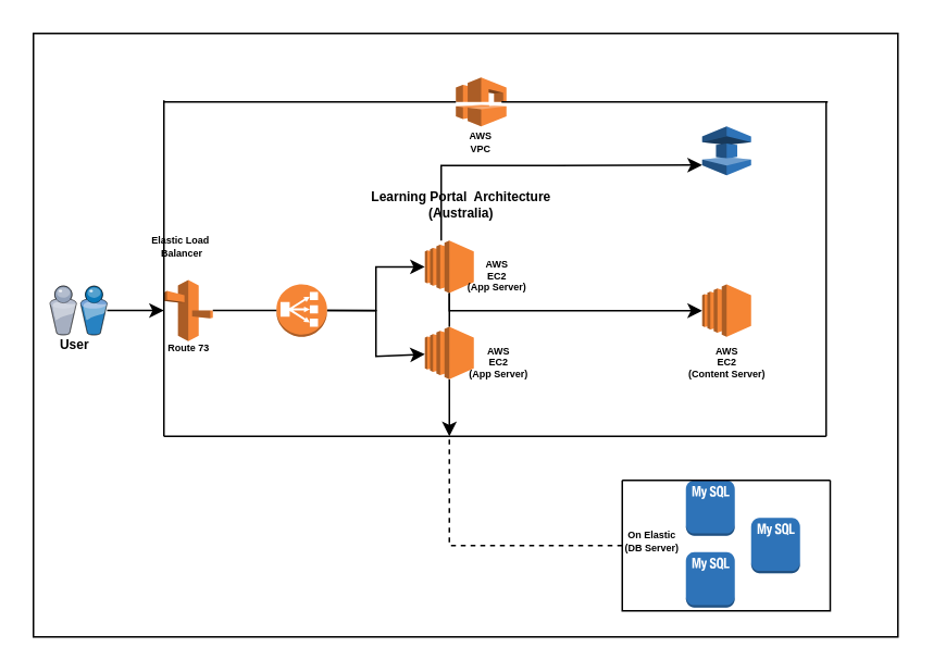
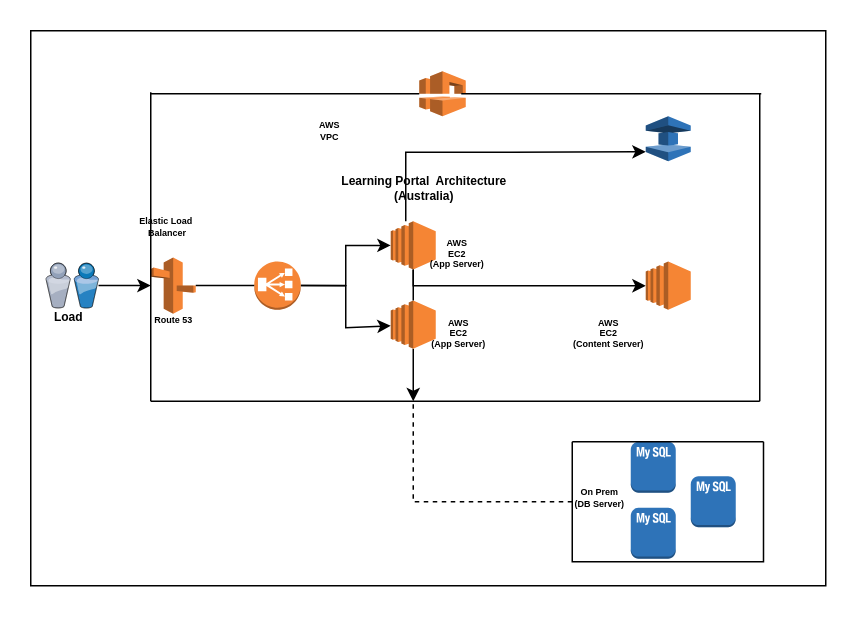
- <mxCell id="21" value="&lt;b&gt;&lt;font style=&quot;font-size: 6px&quot;&gt;AWS&lt;br&gt;VPC&lt;/font&gt;&lt;/b&gt;" style="text;html=1;align=center;verticalAlign=middle;resizable=0;points=[];autosize=1;strokeColor=none;fillColor=none;fontSize=4;" parent="1" vertex="1"><mxGeometry x="279" y="77" width="30" height="20" as="geometry" /></mxCell>
+ <mxCell id="21" value="&lt;b&gt;&lt;font style=&quot;font-size: 6px&quot;&gt;AWS&lt;br&gt;VPC&lt;/font&gt;&lt;/b&gt;" style="text;html=1;align=center;verticalAlign=middle;resizable=0;points=[];autosize=1;strokeColor=none;fillColor=none;fontSize=4;" parent="1" vertex="1"><mxGeometry x="204" y="77" width="30" height="20" as="geometry" /></mxCell>
- <mxCell id="15" value="&lt;font style=&quot;font-size: 8px&quot;&gt;&lt;b&gt;User&lt;/b&gt;&lt;/font&gt;" style="text;html=1;align=center;verticalAlign=middle;resizable=0;points=[];autosize=1;strokeColor=none;fillColor=none;" parent="1" vertex="1"><mxGeometry x="30" y="200" width="30" height="20" as="geometry" /></mxCell>
+ <mxCell id="15" value="&lt;font style=&quot;font-size: 8px&quot;&gt;&lt;b&gt;Load&lt;/b&gt;&lt;/font&gt;" style="text;html=1;align=center;verticalAlign=middle;resizable=0;points=[];autosize=1;strokeColor=none;fillColor=none;" parent="1" vertex="1"><mxGeometry x="30" y="200" width="30" height="20" as="geometry" /></mxCell>
- <mxCell id="17" value="&lt;b&gt;&lt;font style=&quot;font-size: 6px&quot;&gt;Route 73&lt;/font&gt;&lt;/b&gt;" style="text;html=1;align=center;verticalAlign=middle;resizable=0;points=[];autosize=1;strokeColor=none;fillColor=none;fontSize=4;" parent="1" vertex="1"><mxGeometry x="95" y="207.94" width="40" height="10" as="geometry" /></mxCell>
+ <mxCell id="17" value="&lt;b&gt;&lt;font style=&quot;font-size: 6px&quot;&gt;Route 53&lt;/font&gt;&lt;/b&gt;" style="text;html=1;align=center;verticalAlign=middle;resizable=0;points=[];autosize=1;strokeColor=none;fillColor=none;fontSize=4;" parent="1" vertex="1"><mxGeometry x="95" y="207.94" width="40" height="10" as="geometry" /></mxCell>
- <mxCell id="18" value="&lt;b&gt;&lt;font style=&quot;font-size: 6px&quot;&gt;AWS&lt;br&gt;EC2&lt;br&gt;(Content Server)&lt;/font&gt;&lt;/b&gt;" style="text;html=1;align=center;verticalAlign=middle;resizable=0;points=[];autosize=1;strokeColor=none;fillColor=none;fontSize=4;" parent="1" vertex="1"><mxGeometry x="415" y="212" width="60" height="20" as="geometry" /></mxCell>
+ <mxCell id="18" value="&lt;b&gt;&lt;font style=&quot;font-size: 6px&quot;&gt;AWS&lt;br&gt;EC2&lt;br&gt;(Content Server)&lt;/font&gt;&lt;/b&gt;" style="text;html=1;align=center;verticalAlign=middle;resizable=0;points=[];autosize=1;strokeColor=none;fillColor=none;fontSize=4;" parent="1" vertex="1"><mxGeometry x="375" y="212" width="60" height="20" as="geometry" /></mxCell>
- <mxCell id="34" value="&lt;b&gt;&lt;font style=&quot;font-size: 6px&quot;&gt;On Elastic&lt;br&gt;(DB Server)&lt;/font&gt;&lt;/b&gt;" style="text;html=1;align=center;verticalAlign=middle;resizable=0;points=[];autosize=1;strokeColor=none;fillColor=none;fontSize=4;" parent="32" vertex="1"><mxGeometry x="-7" y="28" width="50" height="20" as="geometry" /></mxCell>
+ <mxCell id="34" value="&lt;b&gt;&lt;font style=&quot;font-size: 6px&quot;&gt;On Prem&lt;br&gt;(DB Server)&lt;/font&gt;&lt;/b&gt;" style="text;html=1;align=center;verticalAlign=middle;resizable=0;points=[];autosize=1;strokeColor=none;fillColor=none;fontSize=4;" parent="32" vertex="1"><mxGeometry x="-7" y="28" width="50" height="20" as="geometry" /></mxCell>
